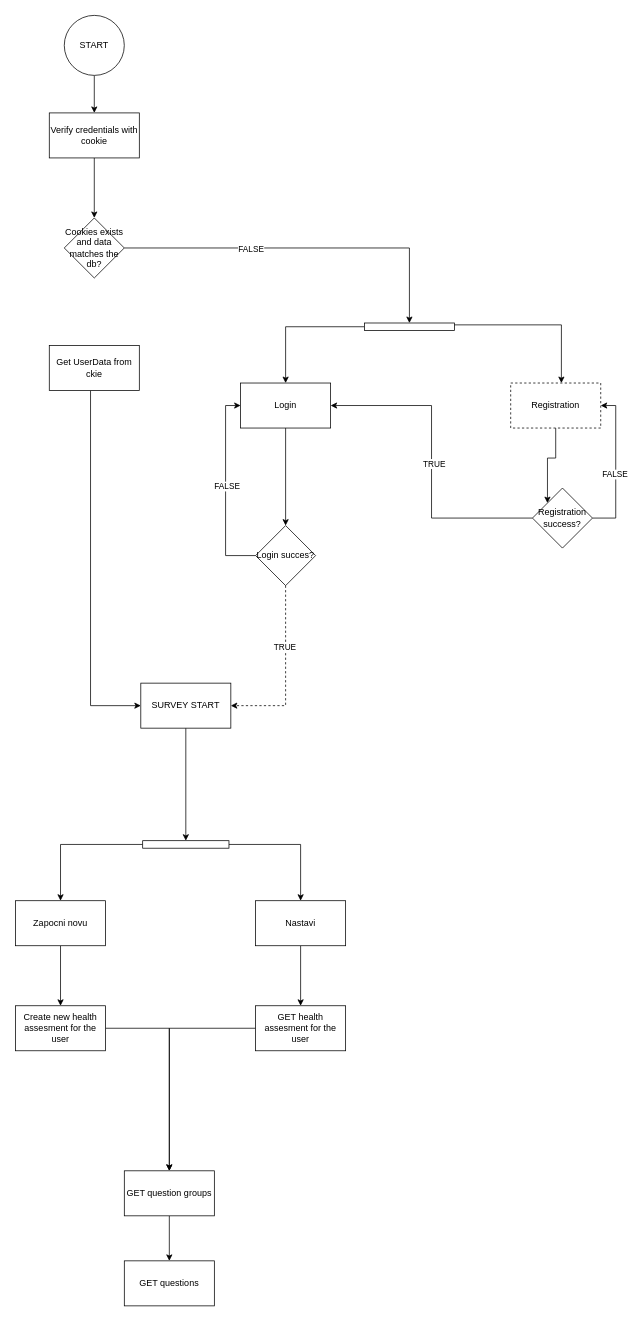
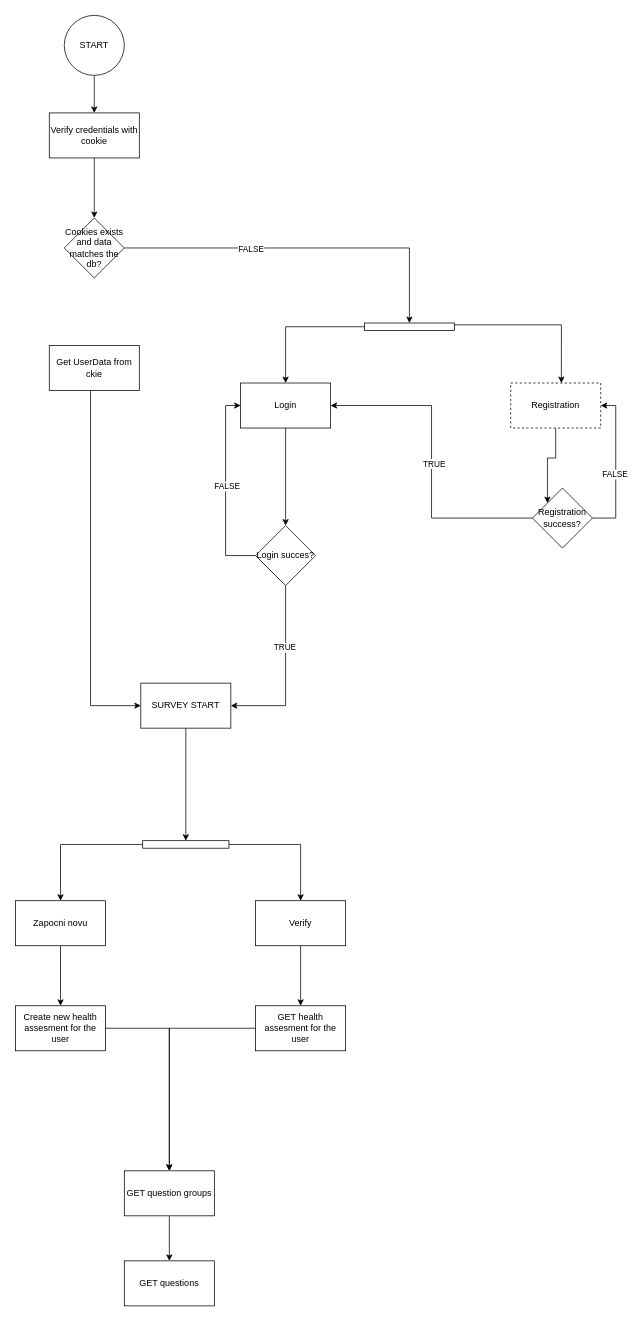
- <mxCell id="33" style="edgeStyle=orthogonalEdgeStyle;rounded=0;orthogonalLoop=1;jettySize=auto;html=1;entryX=1;entryY=0.5;entryDx=0;entryDy=0;dashed=1;" edge="1" parent="1" source="37" target="32"><mxGeometry relative="1" as="geometry"><Array as="points"><mxPoint x="380" y="940" /></Array></mxGeometry></mxCell>
+ <mxCell id="33" style="edgeStyle=orthogonalEdgeStyle;rounded=0;orthogonalLoop=1;jettySize=auto;html=1;entryX=1;entryY=0.5;entryDx=0;entryDy=0;" edge="1" parent="1" source="37" target="32"><mxGeometry relative="1" as="geometry"><Array as="points"><mxPoint x="380" y="940" /></Array></mxGeometry></mxCell>
- <mxCell id="30" value="Nastavi" style="rounded=0;whiteSpace=wrap;html=1;" vertex="1" parent="1"><mxGeometry x="340" y="1200" width="120" height="60" as="geometry" /></mxCell>
+ <mxCell id="30" value="Verify" style="rounded=0;whiteSpace=wrap;html=1;" vertex="1" parent="1"><mxGeometry x="340" y="1200" width="120" height="60" as="geometry" /></mxCell>
